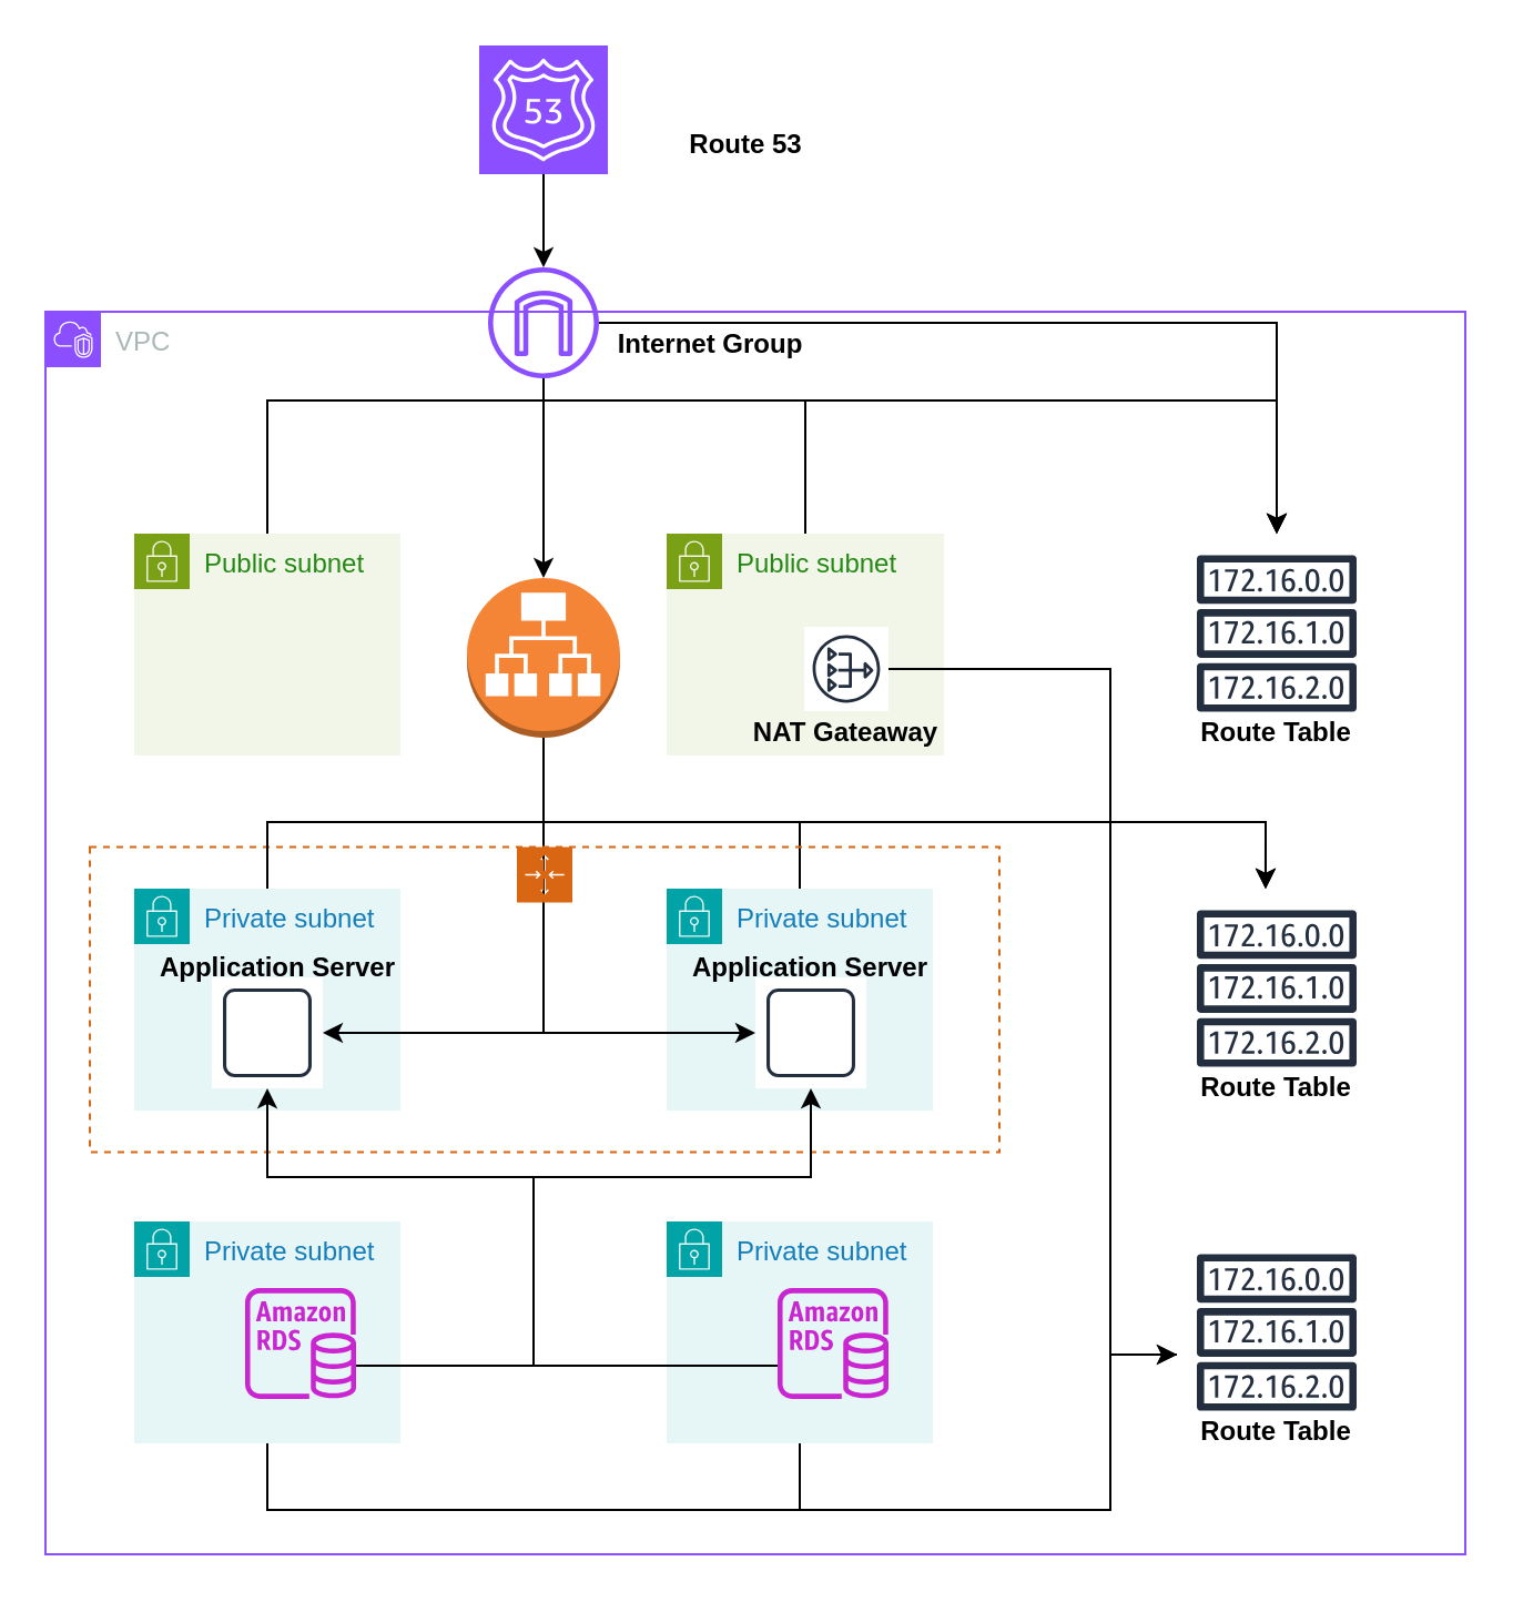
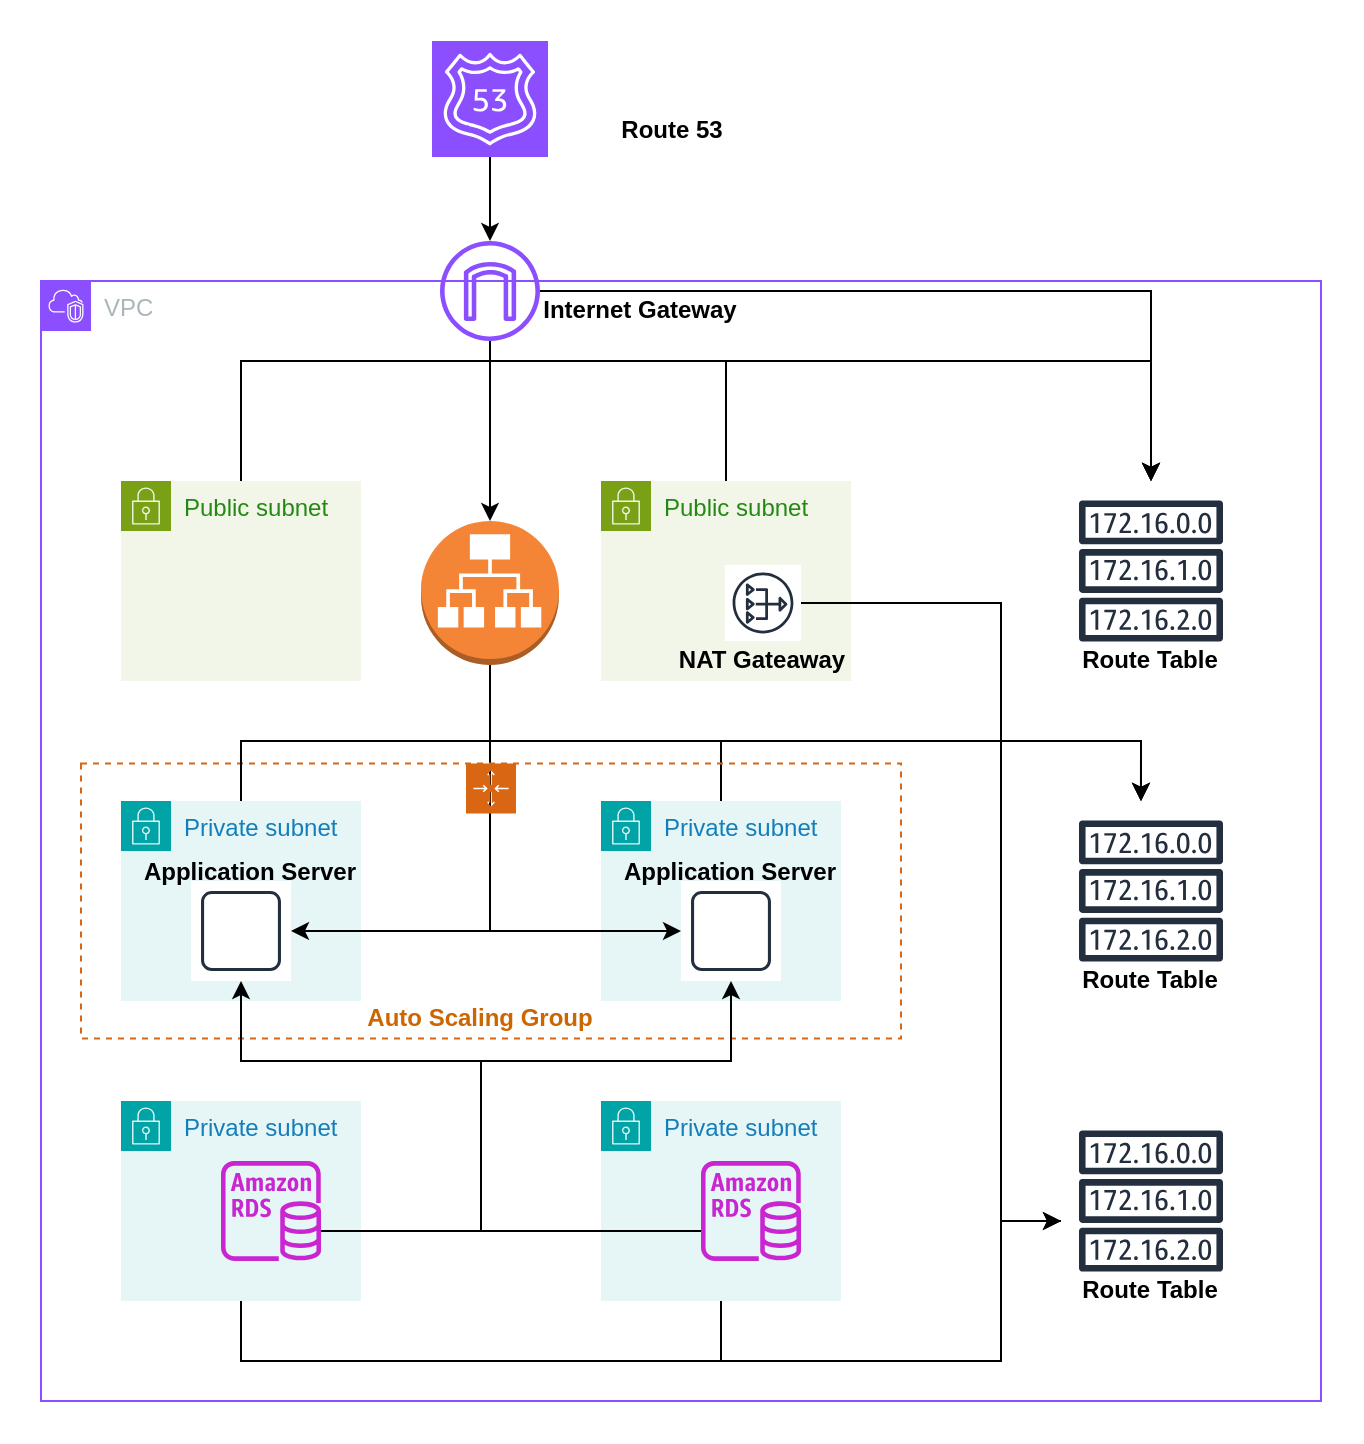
- <mxCell id="42" value="&lt;b&gt;Internet Group&lt;/b&gt;" style="text;html=1;strokeColor=none;fillColor=none;align=center;verticalAlign=middle;whiteSpace=wrap;rounded=0;" vertex="1" parent="2"><mxGeometry x="249.5" width="100" height="30" as="geometry" /></mxCell>
+ <mxCell id="42" value="&lt;b&gt;Internet Gateway&lt;/b&gt;" style="text;html=1;strokeColor=none;fillColor=none;align=center;verticalAlign=middle;whiteSpace=wrap;rounded=0;" vertex="1" parent="2"><mxGeometry x="249.5" width="100" height="30" as="geometry" /></mxCell>
+ <mxCell id="28" value="&lt;b&gt;&lt;font color=&quot;#cc6600&quot;&gt;Auto Scaling Group&lt;/font&gt;&lt;/b&gt;" style="text;html=1;strokeColor=none;fillColor=none;align=center;verticalAlign=middle;whiteSpace=wrap;rounded=0;" vertex="1" parent="27"><mxGeometry x="140" y="117.5" width="120" height="20" as="geometry" /></mxCell>
